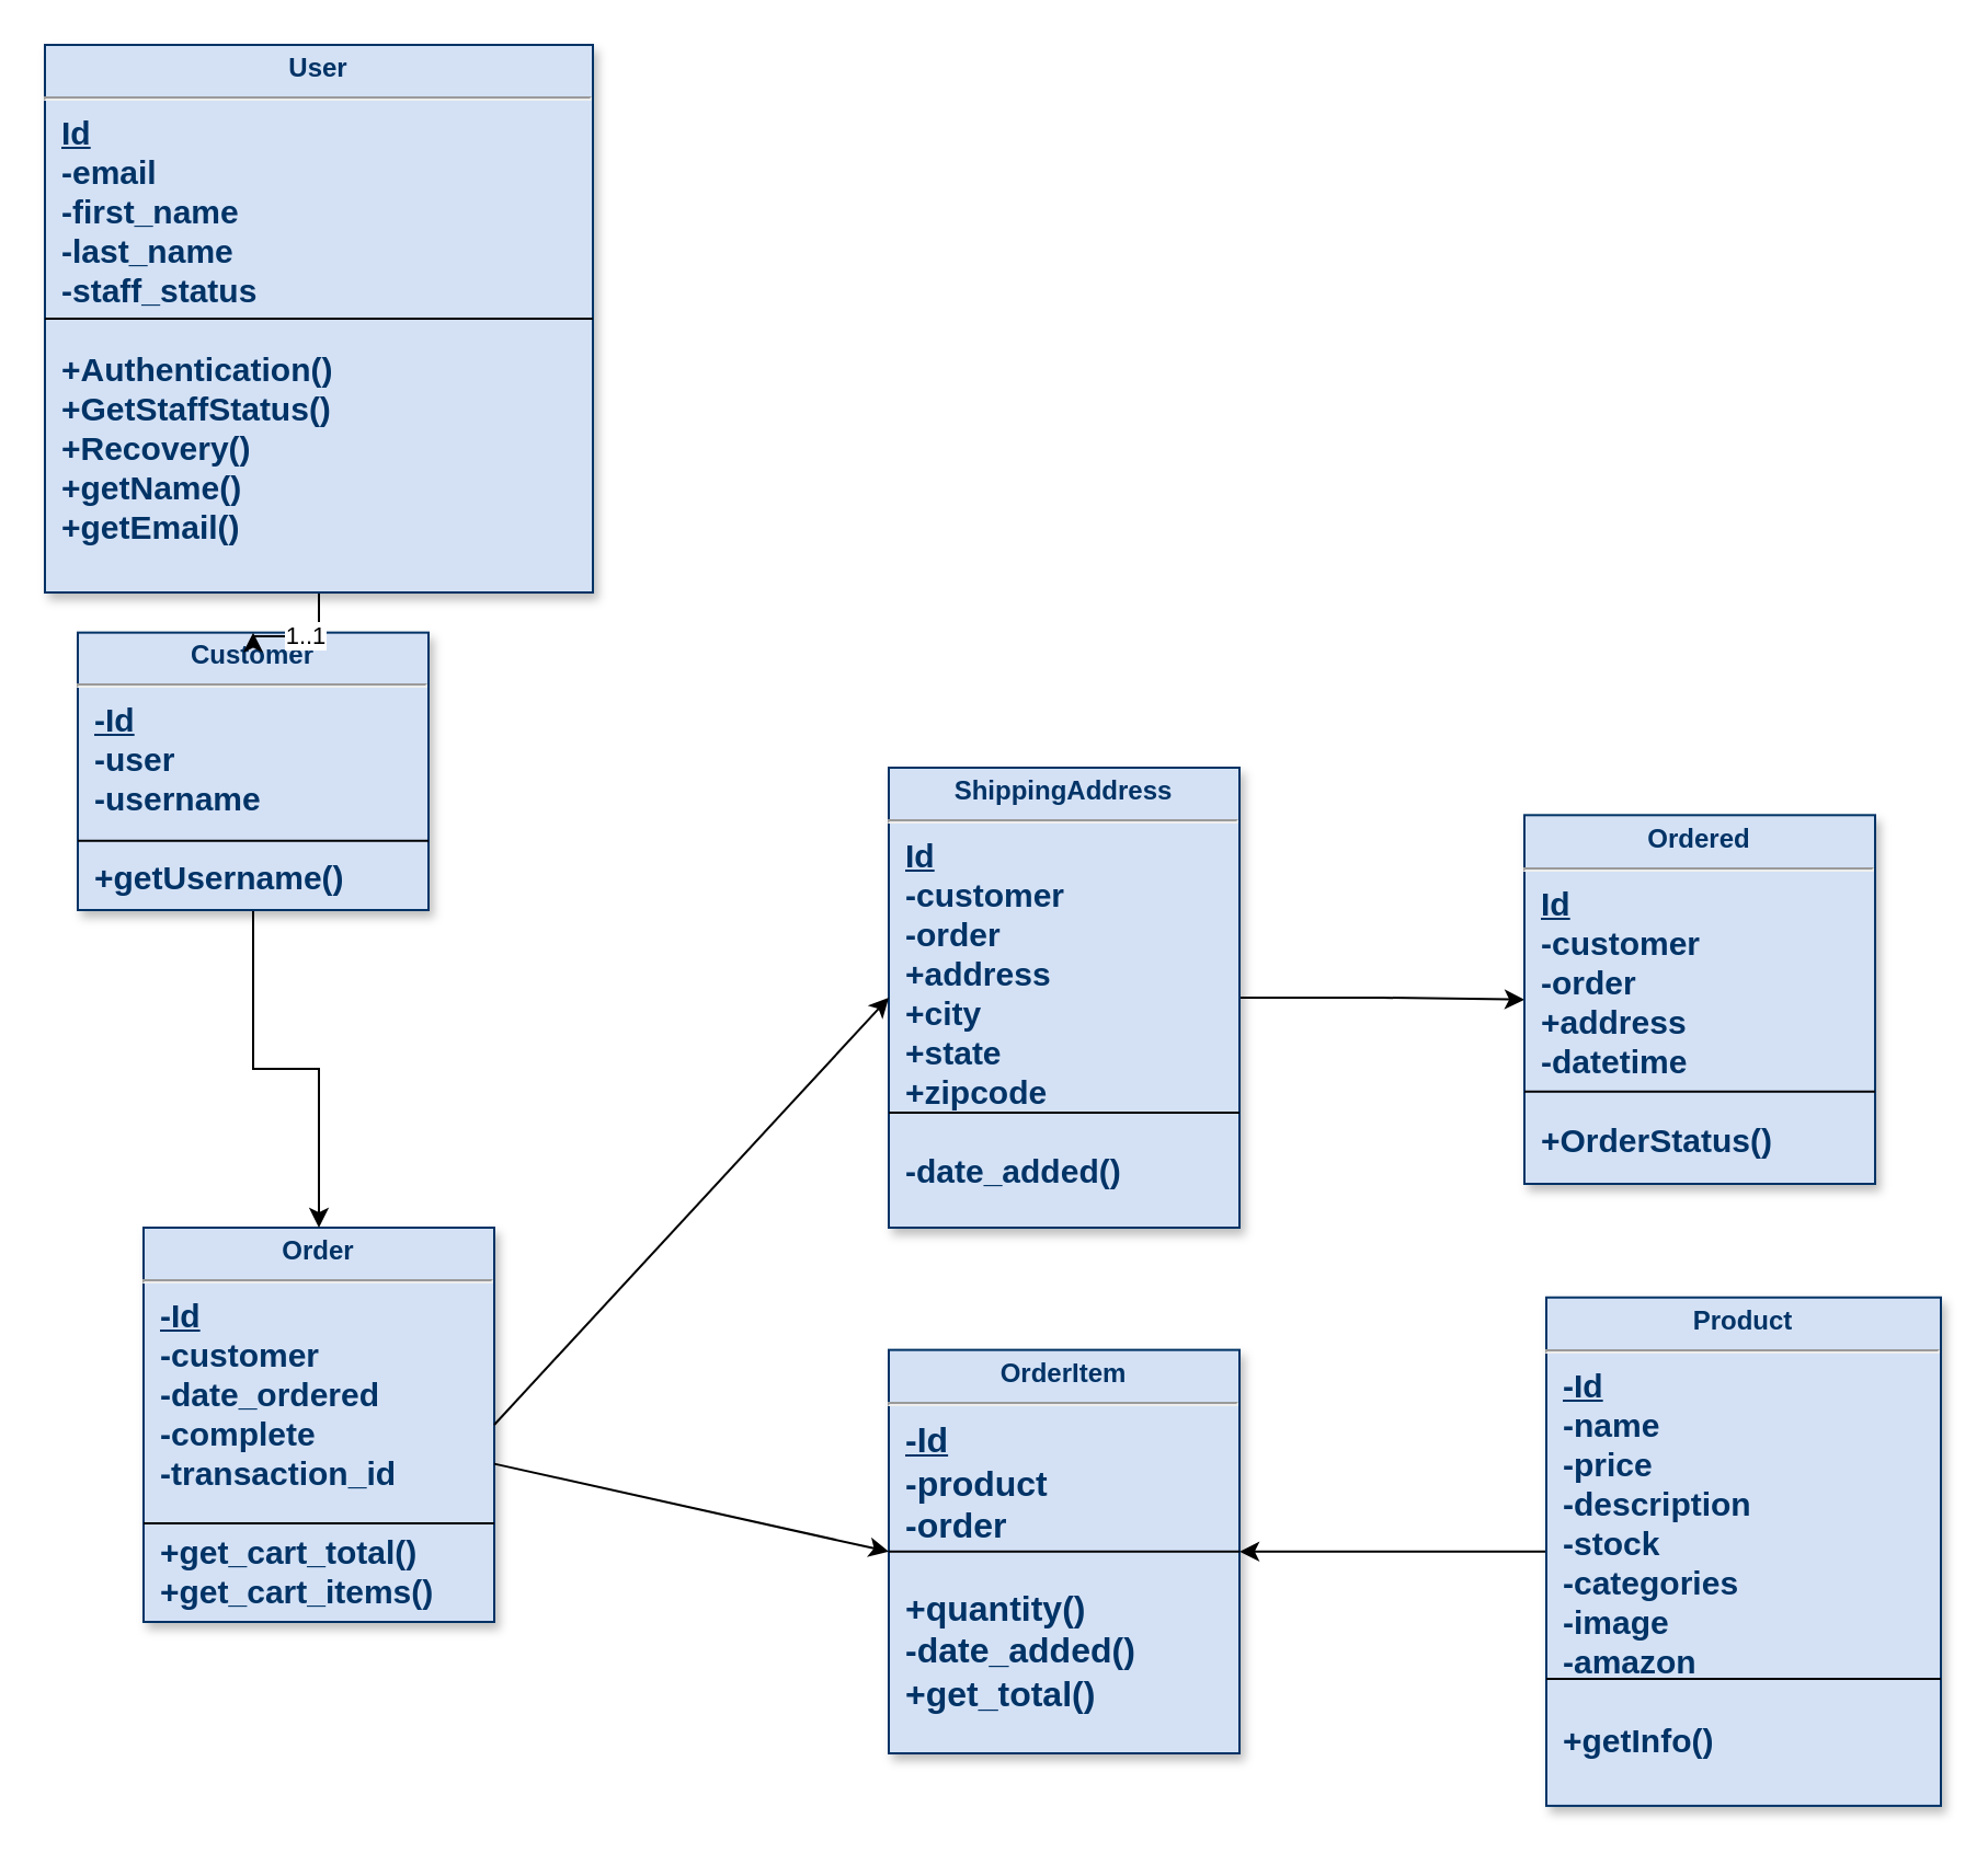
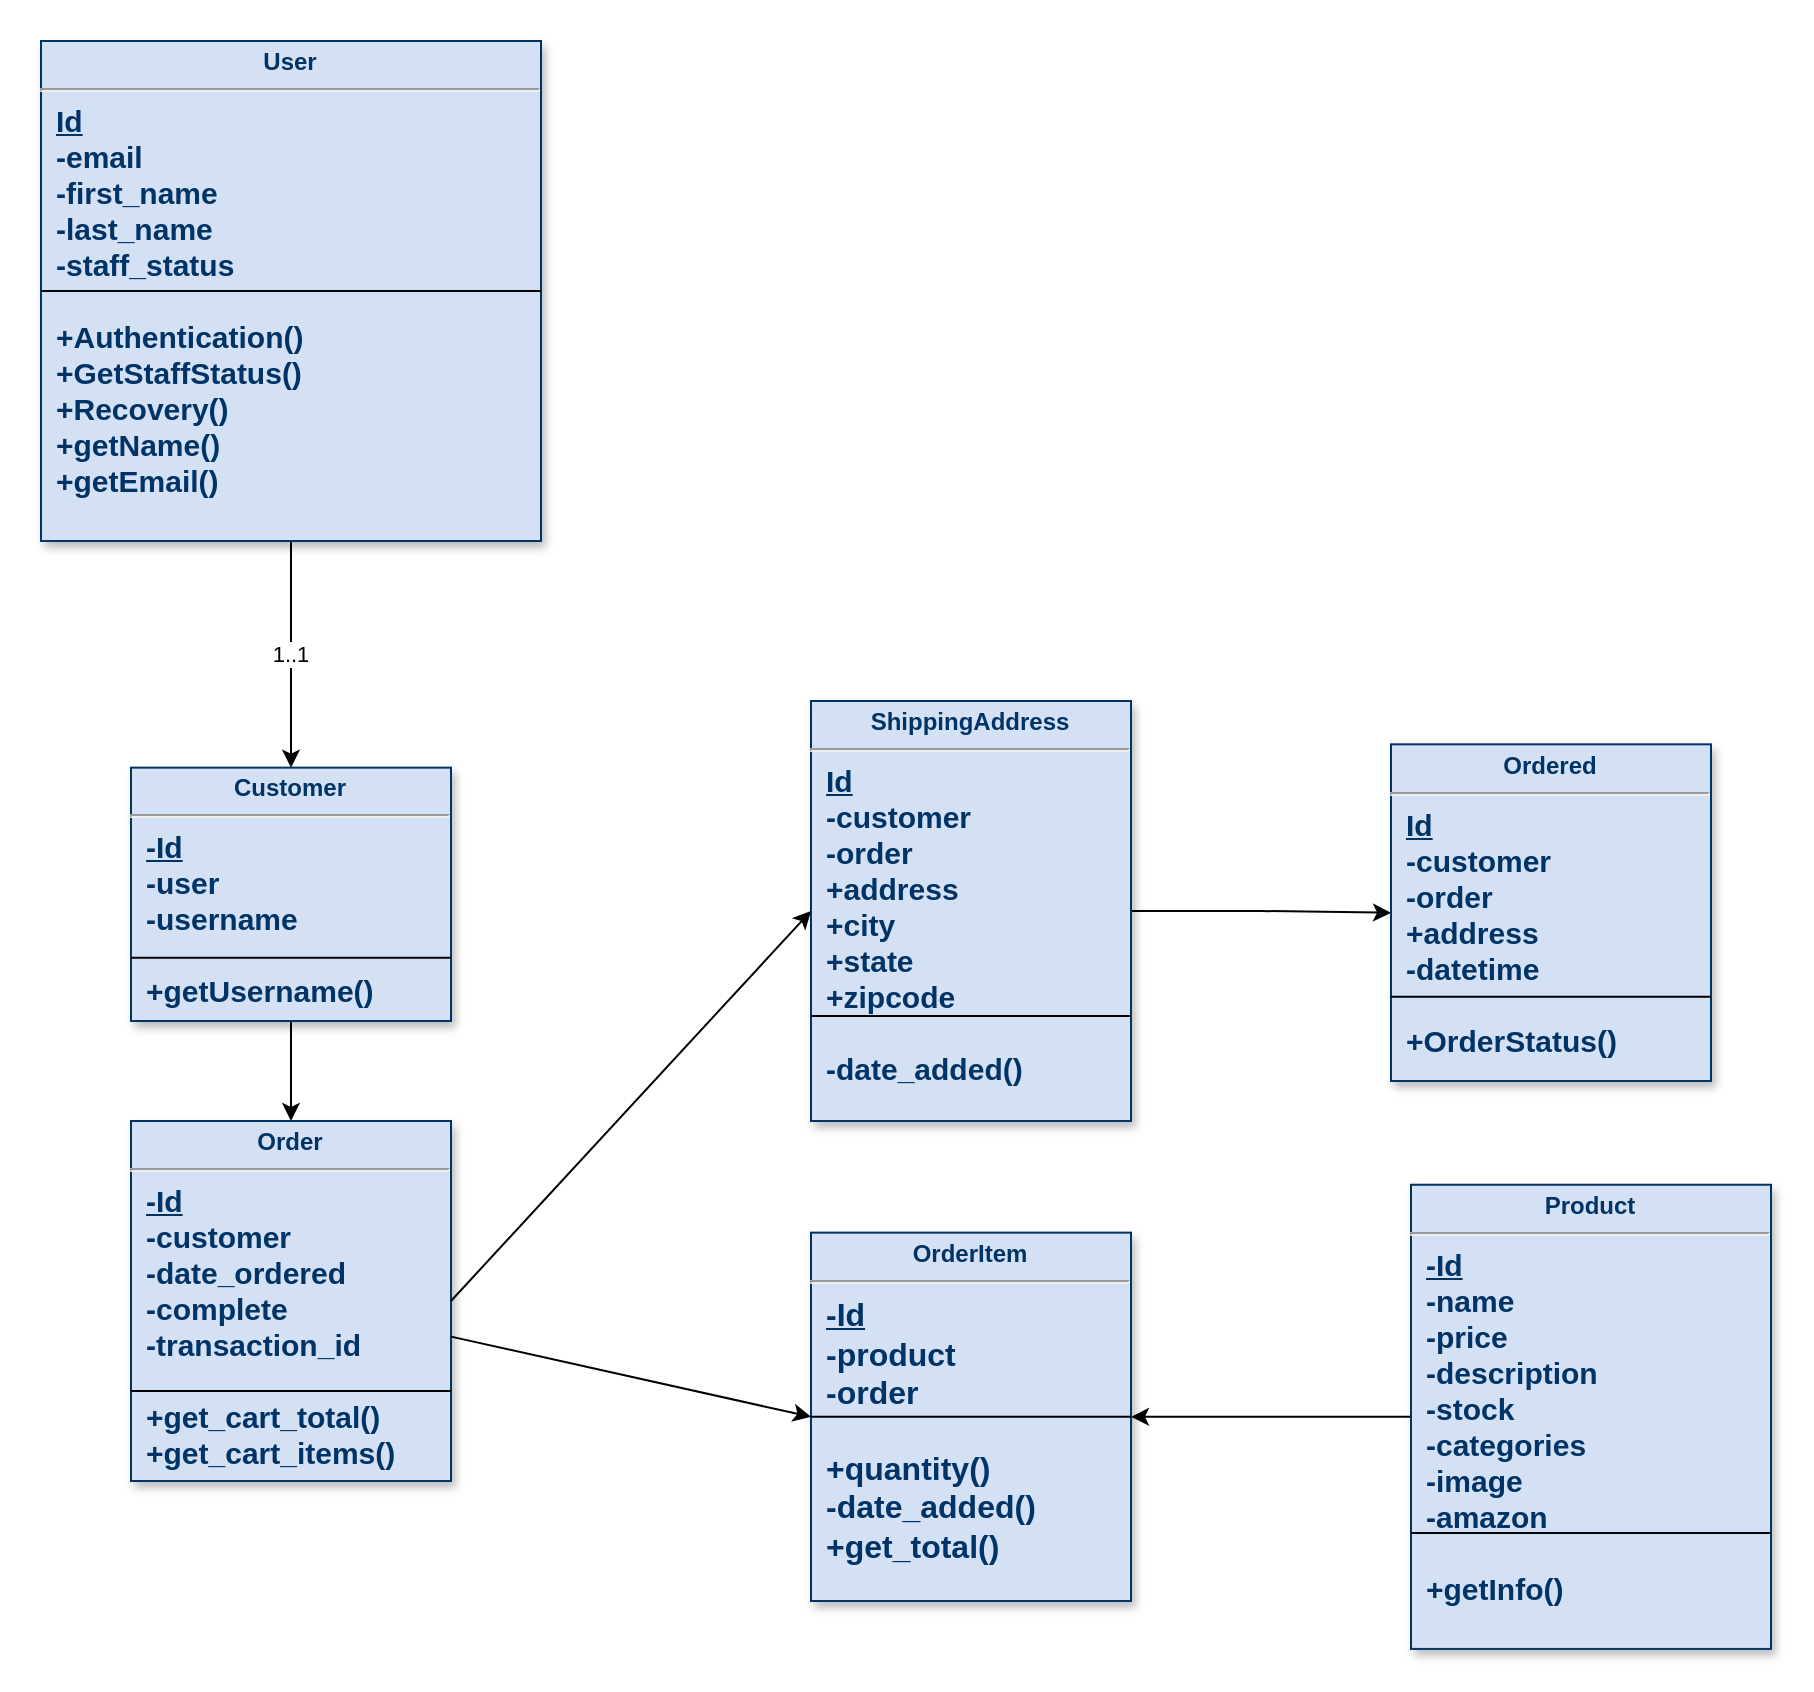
- <mxCell id="7" value="&lt;p style=&quot;margin: 4px 0px 0px ; text-align: center&quot;&gt;&lt;b&gt;Customer&lt;/b&gt;&lt;/p&gt;&lt;hr&gt;&lt;p style=&quot;margin: 0px ; margin-left: 8px&quot;&gt;&lt;b&gt;&lt;u&gt;&lt;font style=&quot;font-size: 15px&quot;&gt;-Id&lt;/font&gt;&lt;/u&gt;&lt;/b&gt;&lt;/p&gt;&lt;p style=&quot;margin: 0px ; margin-left: 8px&quot;&gt;&lt;span style=&quot;font-size: 15px&quot;&gt;&lt;b&gt;-user&lt;/b&gt;&lt;/span&gt;&lt;/p&gt;&lt;p style=&quot;margin: 0px ; margin-left: 8px&quot;&gt;&lt;span style=&quot;font-size: 15px&quot;&gt;&lt;b&gt;-username&lt;/b&gt;&lt;/span&gt;&lt;/p&gt;&lt;p style=&quot;margin: 0px ; margin-left: 8px&quot;&gt;&lt;span style=&quot;font-size: 15px&quot;&gt;&lt;b&gt;&lt;br&gt;&lt;/b&gt;&lt;/span&gt;&lt;/p&gt;&lt;p style=&quot;margin: 0px ; margin-left: 8px&quot;&gt;&lt;span style=&quot;font-size: 15px&quot;&gt;&lt;b&gt;+getUsername()&lt;/b&gt;&lt;/span&gt;&lt;/p&gt;" style="verticalAlign=top;align=left;overflow=fill;fontSize=12;fontFamily=Helvetica;html=1;strokeColor=#003366;shadow=1;fillColor=#D4E1F5;fontColor=#003366;" parent="1" vertex="1"><mxGeometry x="35" y="288.32" width="160" height="126.68" as="geometry" /></mxCell>
+ <mxCell id="7" value="&lt;p style=&quot;margin: 4px 0px 0px ; text-align: center&quot;&gt;&lt;b&gt;Customer&lt;/b&gt;&lt;/p&gt;&lt;hr&gt;&lt;p style=&quot;margin: 0px ; margin-left: 8px&quot;&gt;&lt;b&gt;&lt;u&gt;&lt;font style=&quot;font-size: 15px&quot;&gt;-Id&lt;/font&gt;&lt;/u&gt;&lt;/b&gt;&lt;/p&gt;&lt;p style=&quot;margin: 0px ; margin-left: 8px&quot;&gt;&lt;span style=&quot;font-size: 15px&quot;&gt;&lt;b&gt;-user&lt;/b&gt;&lt;/span&gt;&lt;/p&gt;&lt;p style=&quot;margin: 0px ; margin-left: 8px&quot;&gt;&lt;span style=&quot;font-size: 15px&quot;&gt;&lt;b&gt;-username&lt;/b&gt;&lt;/span&gt;&lt;/p&gt;&lt;p style=&quot;margin: 0px ; margin-left: 8px&quot;&gt;&lt;span style=&quot;font-size: 15px&quot;&gt;&lt;b&gt;&lt;br&gt;&lt;/b&gt;&lt;/span&gt;&lt;/p&gt;&lt;p style=&quot;margin: 0px ; margin-left: 8px&quot;&gt;&lt;span style=&quot;font-size: 15px&quot;&gt;&lt;b&gt;+getUsername()&lt;/b&gt;&lt;/span&gt;&lt;/p&gt;" style="verticalAlign=top;align=left;overflow=fill;fontSize=12;fontFamily=Helvetica;html=1;strokeColor=#003366;shadow=1;fillColor=#D4E1F5;fontColor=#003366;" parent="1" vertex="1"><mxGeometry x="65" y="383.32" width="160" height="126.68" as="geometry" /></mxCell>
